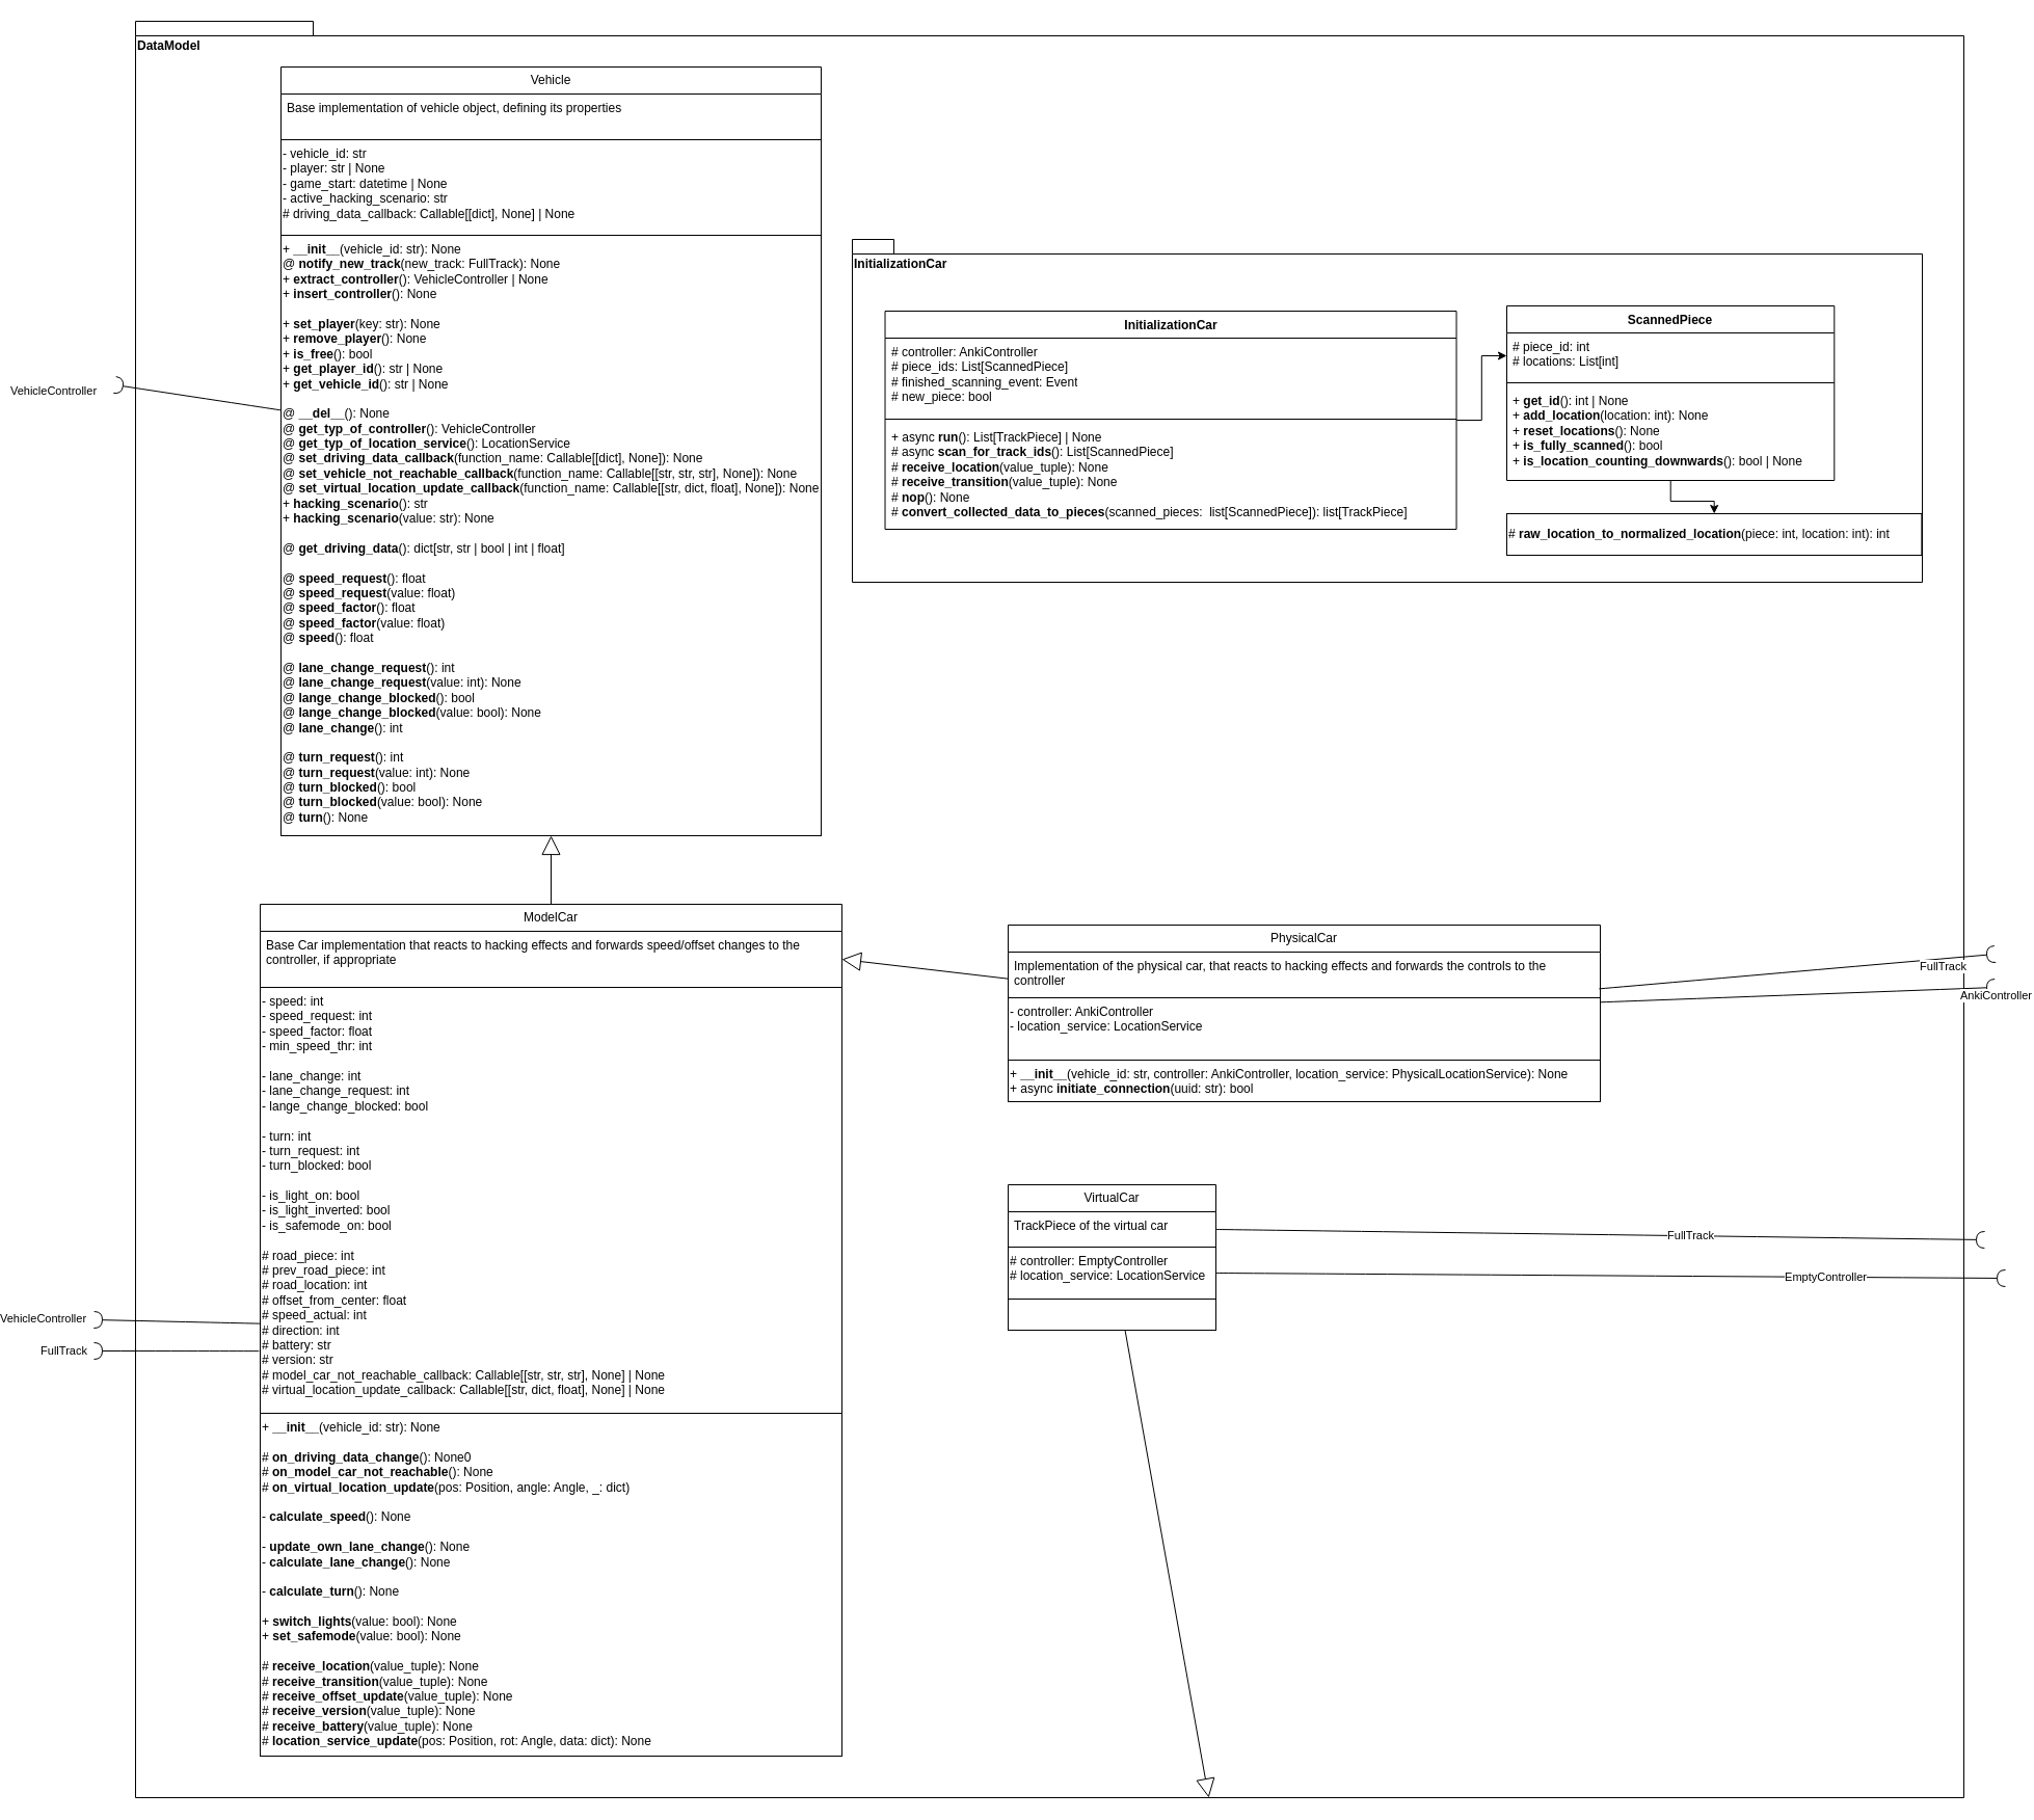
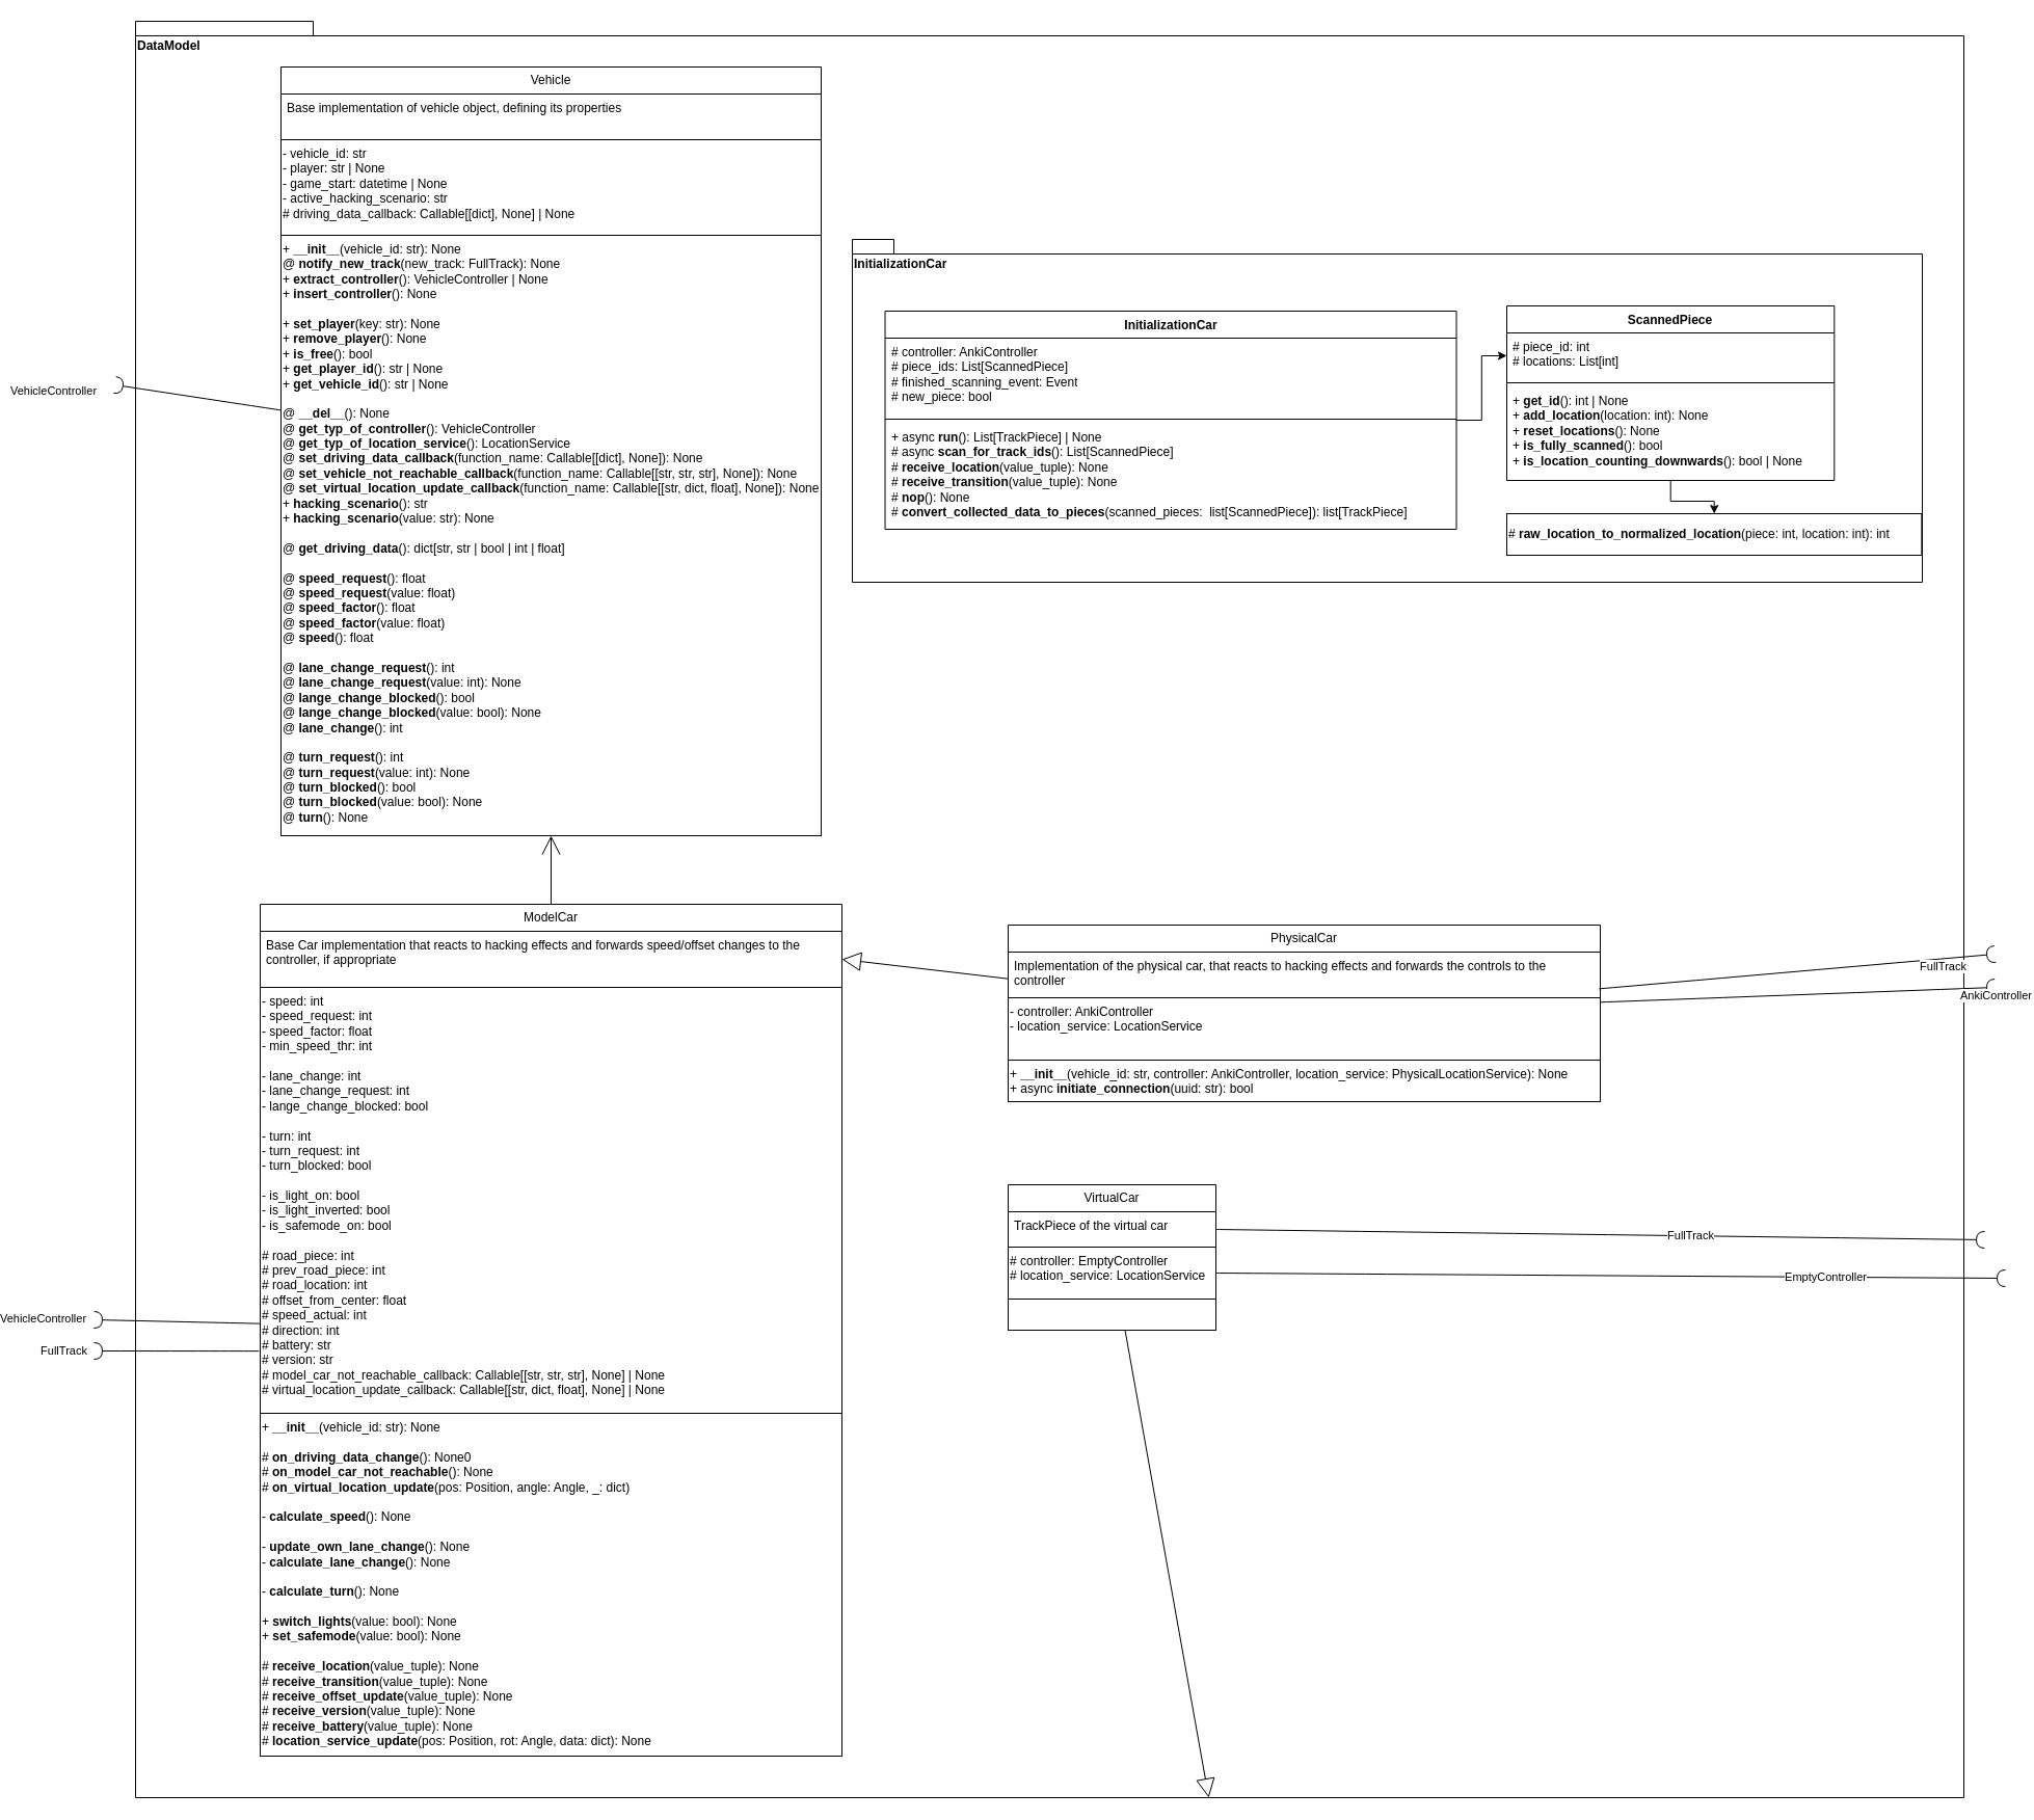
- <mxCell id="19" value="" style="endArrow=block;endSize=16;endFill=0;html=1;rounded=0;edgeStyle=orthogonalEdgeStyle;" parent="1" source="3" target="11" edge="1"><mxGeometry width="160" relative="1" as="geometry"><mxPoint x="600" y="700" as="sourcePoint" /><mxPoint x="-80" y="620" as="targetPoint" /><Array as="points" /></mxGeometry></mxCell>
+ <mxCell id="19" value="" style="endArrow=open;endSize=16;endFill=0;html=1;rounded=0;edgeStyle=orthogonalEdgeStyle;" parent="1" source="3" target="11" edge="1"><mxGeometry width="160" relative="1" as="geometry"><mxPoint x="600" y="700" as="sourcePoint" /><mxPoint x="-80" y="620" as="targetPoint" /><Array as="points" /></mxGeometry></mxCell>
